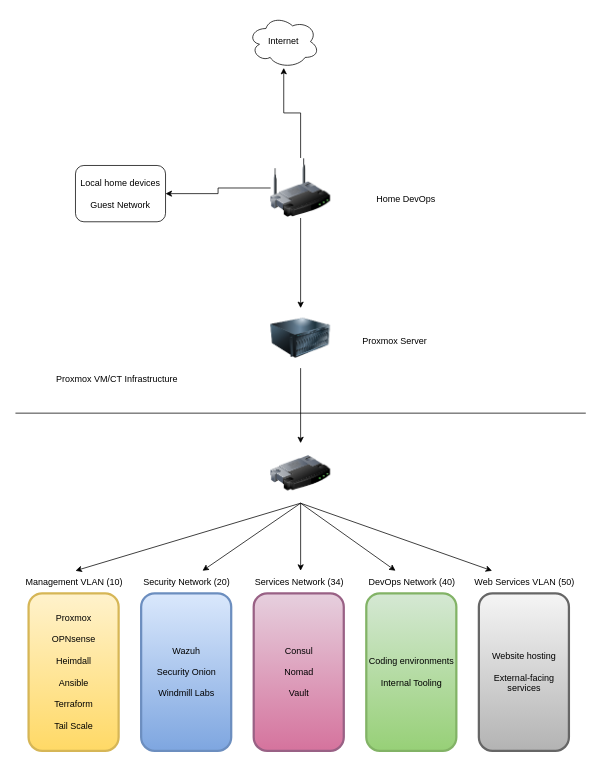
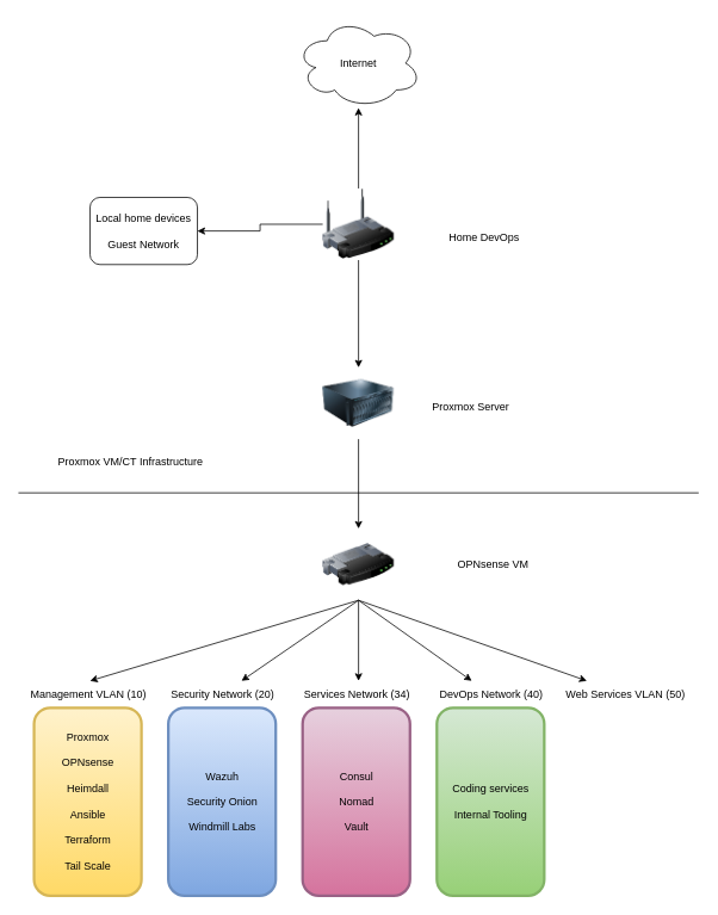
- <mxCell id="2" value="Internet" style="ellipse;shape=cloud;whiteSpace=wrap;html=1;" vertex="1" parent="1"><mxGeometry x="330" y="20" width="95" height="70" as="geometry" /></mxCell>
+ <mxCell id="2" value="Internet" style="ellipse;shape=cloud;whiteSpace=wrap;html=1;" vertex="1" parent="1"><mxGeometry x="330" y="20" width="140" height="100" as="geometry" /></mxCell>
- <mxCell id="12" value="Proxmox VM/CT Infrastructure" style="text;html=1;align=center;verticalAlign=middle;resizable=0;points=[];autosize=1;strokeColor=none;fillColor=none;" vertex="1" parent="1"><mxGeometry x="60" y="490" width="190" height="30" as="geometry" /></mxCell>
+ <mxCell id="12" value="Proxmox VM/CT Infrastructure" style="text;html=1;align=center;verticalAlign=middle;resizable=0;points=[];autosize=1;strokeColor=none;fillColor=none;" vertex="1" parent="1"><mxGeometry x="50" y="500" width="190" height="30" as="geometry" /></mxCell>
+ <mxCell id="17" value="OPNsense VM" style="text;html=1;align=center;verticalAlign=middle;resizable=0;points=[];autosize=1;strokeColor=none;fillColor=none;" vertex="1" parent="14"><mxGeometry x="140" y="25" width="100" height="30" as="geometry" /></mxCell>
- <mxCell id="28" value="Coding environments&lt;div&gt;&lt;br&gt;&lt;/div&gt;&lt;div&gt;Internal Tooling&lt;/div&gt;" style="rounded=1;whiteSpace=wrap;html=1;strokeWidth=3;fillColor=#d5e8d4;strokeColor=#82b366;gradientColor=#97d077;" vertex="1" parent="27"><mxGeometry x="10" y="30" width="120" height="210" as="geometry" /></mxCell>
+ <mxCell id="28" value="Coding services&lt;div&gt;&lt;br&gt;&lt;/div&gt;&lt;div&gt;Internal Tooling&lt;/div&gt;" style="rounded=1;whiteSpace=wrap;html=1;strokeWidth=3;fillColor=#d5e8d4;strokeColor=#82b366;gradientColor=#97d077;" vertex="1" parent="27"><mxGeometry x="10" y="30" width="120" height="210" as="geometry" /></mxCell>
- <mxCell id="31" value="Website hosting&lt;div&gt;&lt;br&gt;&lt;/div&gt;&lt;div&gt;External-facing services&lt;/div&gt;" style="rounded=1;whiteSpace=wrap;html=1;strokeWidth=3;fillColor=#f5f5f5;strokeColor=#666666;gradientColor=#b3b3b3;" vertex="1" parent="30"><mxGeometry x="20" y="30" width="120" height="210" as="geometry" /></mxCell>
